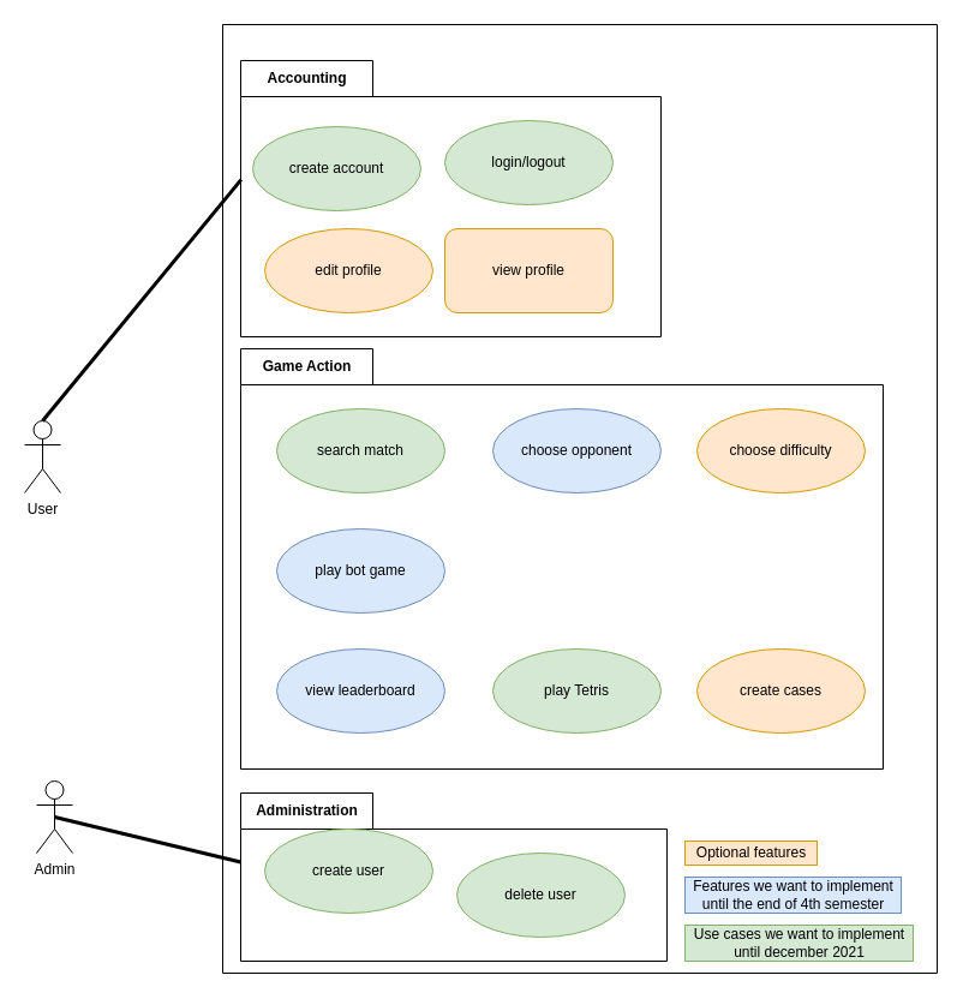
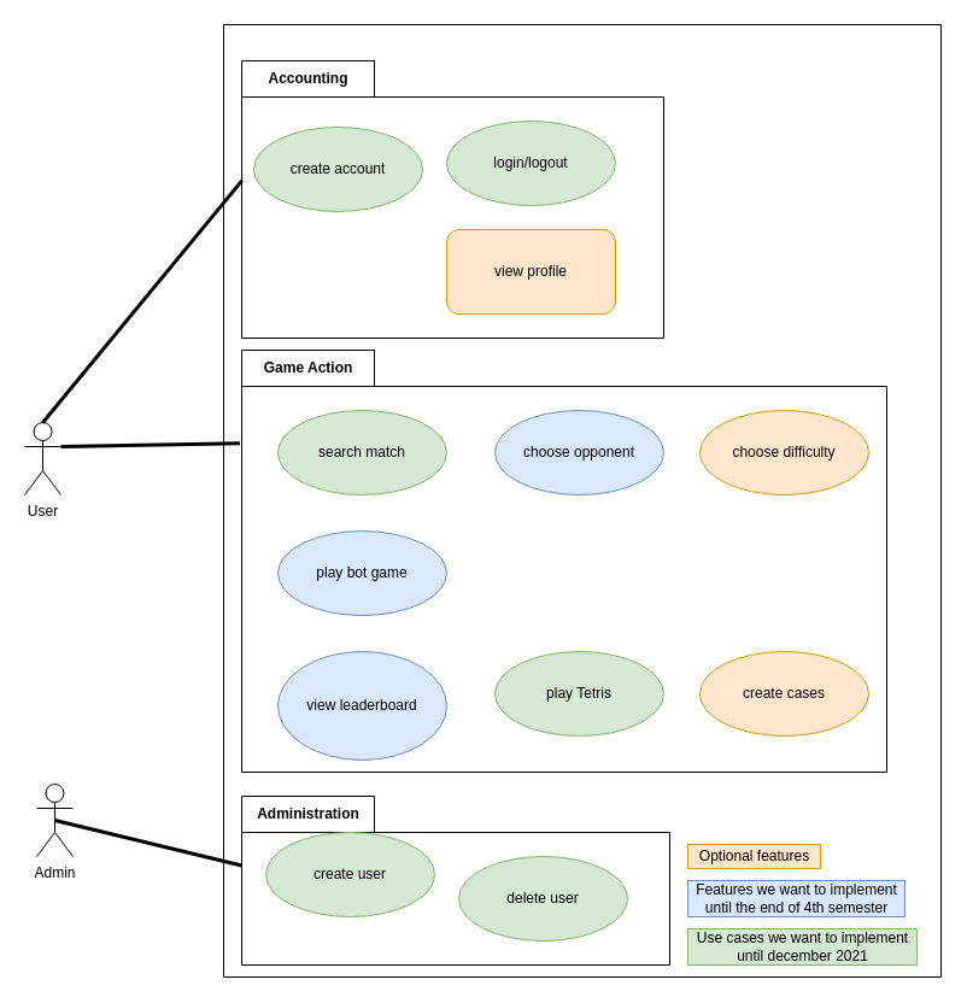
- <mxCell id="9" value="edit profile" style="ellipse;whiteSpace=wrap;html=1;fillColor=#ffe6cc;strokeColor=#d79b00;" parent="6" vertex="1"><mxGeometry x="20" y="140" width="140" height="70" as="geometry" /></mxCell>
+ <mxCell id="23" value="" style="endArrow=none;startArrow=none;endFill=0;startFill=0;endSize=8;html=1;verticalAlign=bottom;labelBackgroundColor=none;strokeWidth=3;rounded=0;entryX=-0.003;entryY=0.221;entryDx=0;entryDy=0;entryPerimeter=0;exitX=1;exitY=0.333;exitDx=0;exitDy=0;exitPerimeter=0;" parent="1" source="22" target="11" edge="1"><mxGeometry width="160" relative="1" as="geometry"><mxPoint x="90" y="390" as="sourcePoint" /><mxPoint x="180" y="349.58" as="targetPoint" /></mxGeometry></mxCell>
- <mxCell id="15" value="view leaderboard" style="ellipse;whiteSpace=wrap;html=1;fillColor=#dae8fc;strokeColor=#6c8ebf;" parent="11" vertex="1"><mxGeometry x="30" y="250" width="140" height="70" as="geometry" /></mxCell>
+ <mxCell id="15" value="view leaderboard" style="ellipse;whiteSpace=wrap;html=1;fillColor=#dae8fc;strokeColor=#6c8ebf;" parent="11" vertex="1"><mxGeometry x="30" y="250" width="140" height="90" as="geometry" /></mxCell>
